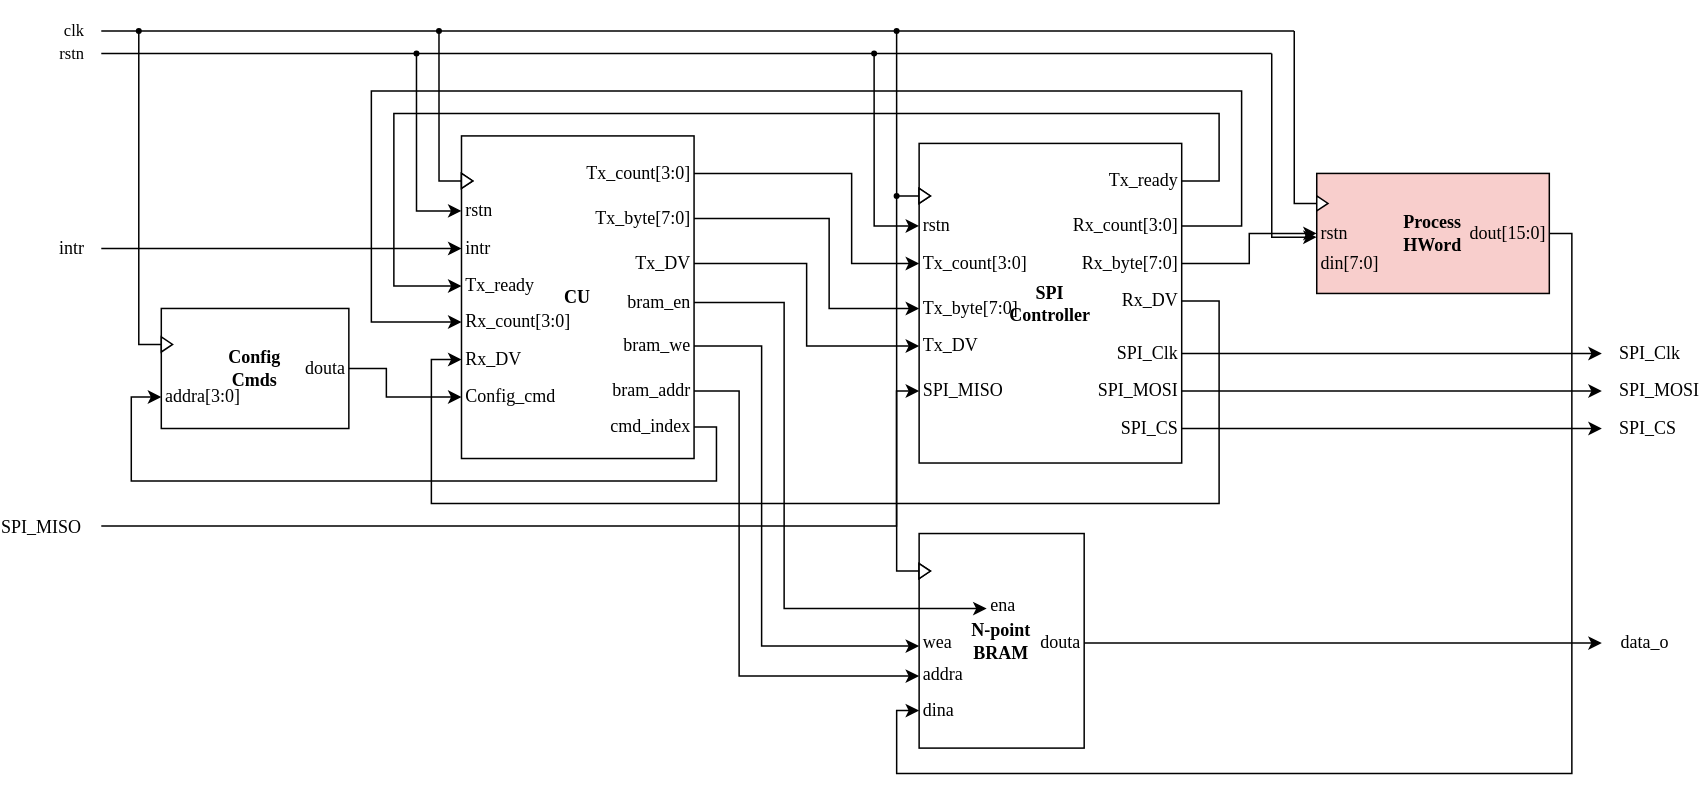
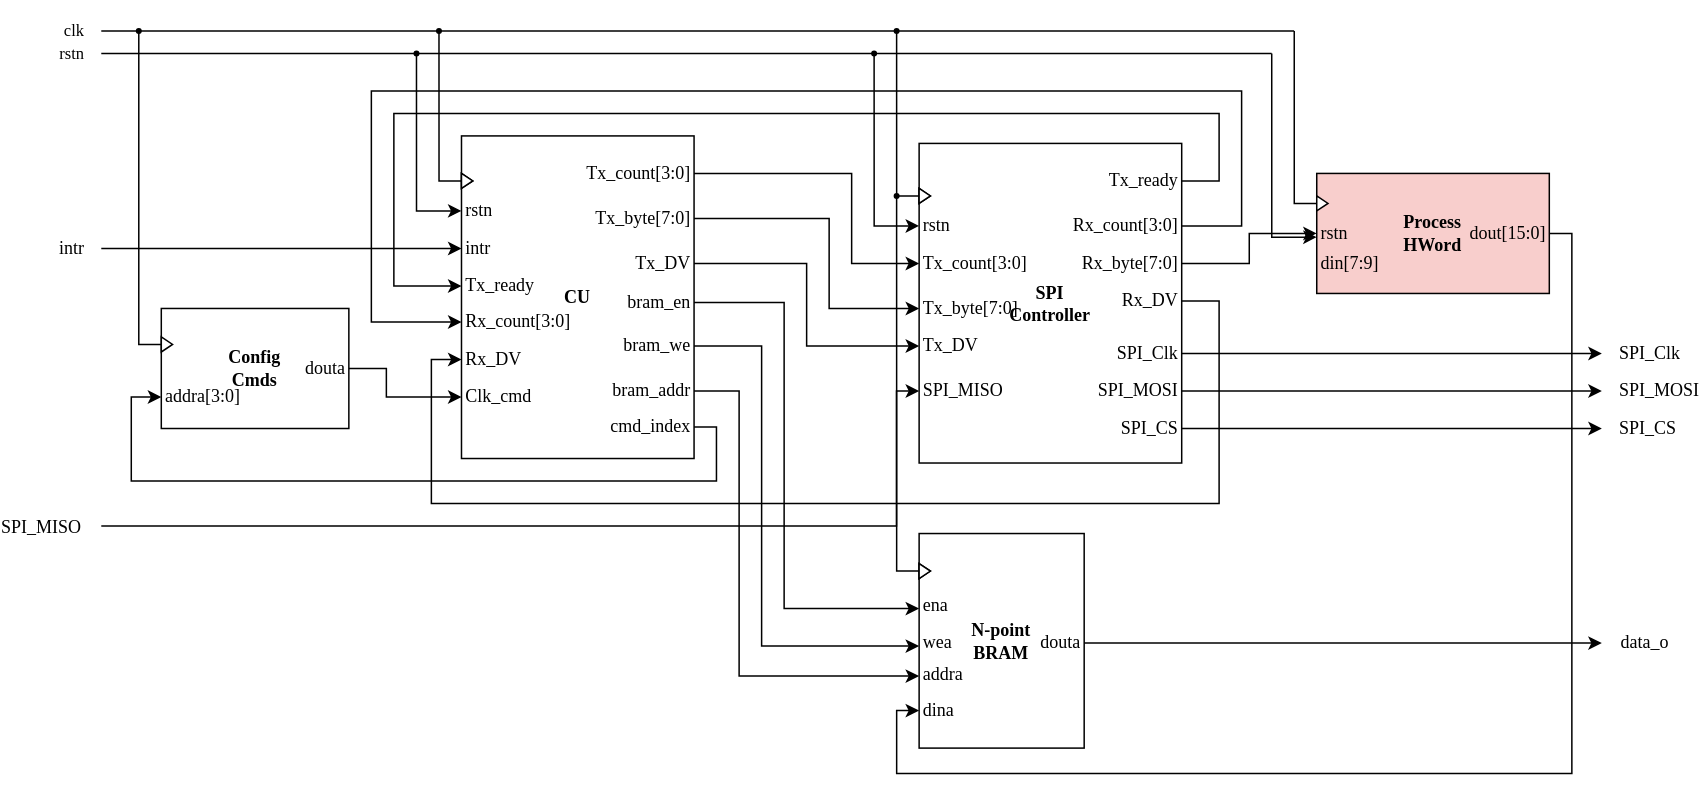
- <mxCell id="73" value="din[7:0]" style="text;html=1;align=left;verticalAlign=middle;resizable=0;points=[];autosize=1;strokeColor=none;fillColor=none;spacing=0;fontFamily=NewsGotT;spacingLeft=3;spacingRight=-10;spacingBottom=-2;spacingTop=-2;" vertex="1" parent="1"><mxGeometry x="830.07" y="165" width="40" height="20" as="geometry" /></mxCell>
+ <mxCell id="73" value="din[7:9]" style="text;html=1;align=left;verticalAlign=middle;resizable=0;points=[];autosize=1;strokeColor=none;fillColor=none;spacing=0;fontFamily=NewsGotT;spacingLeft=3;spacingRight=-10;spacingBottom=-2;spacingTop=-2;" vertex="1" parent="1"><mxGeometry x="830.07" y="165" width="40" height="20" as="geometry" /></mxCell>
- <mxCell id="62" value="Config_cmd" style="text;html=1;align=left;verticalAlign=middle;resizable=0;points=[];autosize=1;strokeColor=none;fillColor=none;fontFamily=NewsGotT;fontSize=12;fontColor=default;spacing=0;spacingLeft=3;spacingRight=-10;spacingBottom=-2;spacingTop=-2;" vertex="1" parent="1"><mxGeometry x="260.07" y="254" width="60" height="20" as="geometry" /></mxCell>
+ <mxCell id="62" value="Clk_cmd" style="text;html=1;align=left;verticalAlign=middle;resizable=0;points=[];autosize=1;strokeColor=none;fillColor=none;fontFamily=NewsGotT;fontSize=12;fontColor=default;spacing=0;spacingLeft=3;spacingRight=-10;spacingBottom=-2;spacingTop=-2;" vertex="1" parent="1"><mxGeometry x="260.07" y="254" width="60" height="20" as="geometry" /></mxCell>
- <mxCell id="7" value="ena" style="text;html=1;align=left;verticalAlign=middle;resizable=0;points=[];autosize=1;strokeColor=none;fillColor=none;spacing=0;fontFamily=NewsGotT;spacingLeft=3;spacingRight=-10;spacingBottom=-2;spacingTop=-2;" parent="1" vertex="1"><mxGeometry x="610.07" y="393" width="20" height="20" as="geometry" /></mxCell>
+ <mxCell id="7" value="ena" style="text;html=1;align=left;verticalAlign=middle;resizable=0;points=[];autosize=1;strokeColor=none;fillColor=none;spacing=0;fontFamily=NewsGotT;spacingLeft=3;spacingRight=-10;spacingBottom=-2;spacingTop=-2;" parent="1" vertex="1"><mxGeometry x="565.07" y="393" width="20" height="20" as="geometry" /></mxCell>
